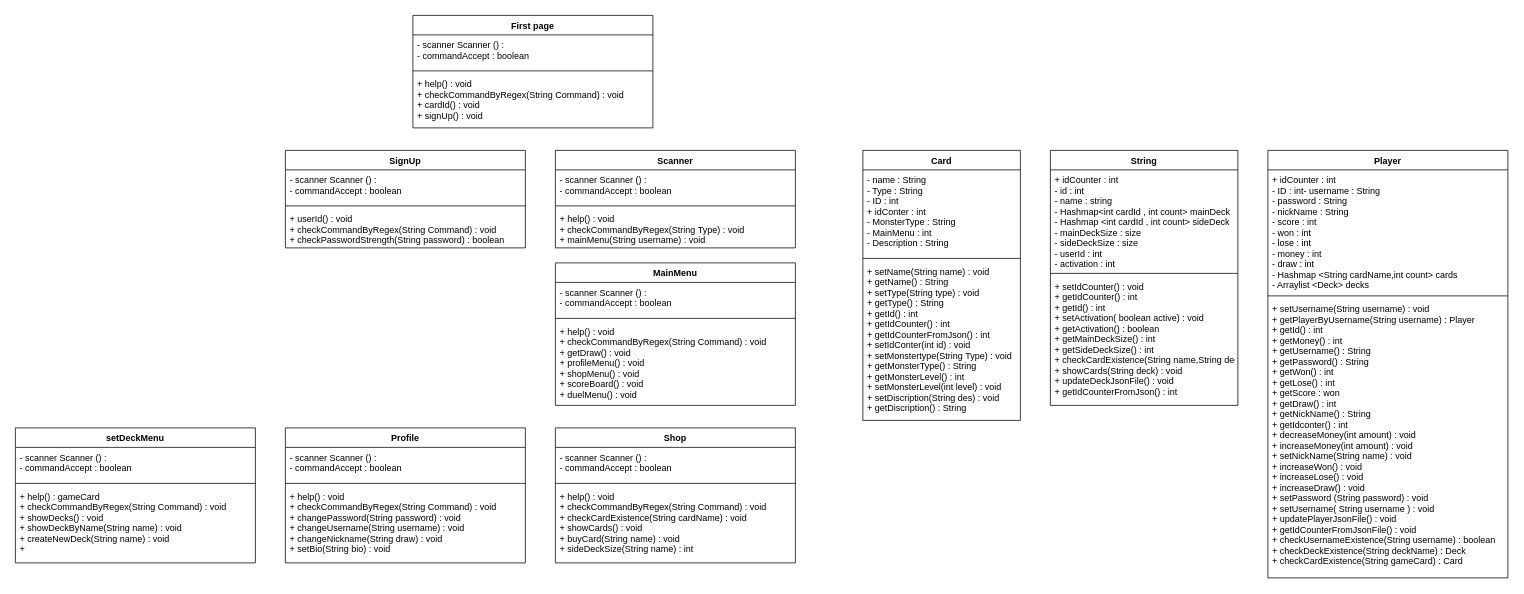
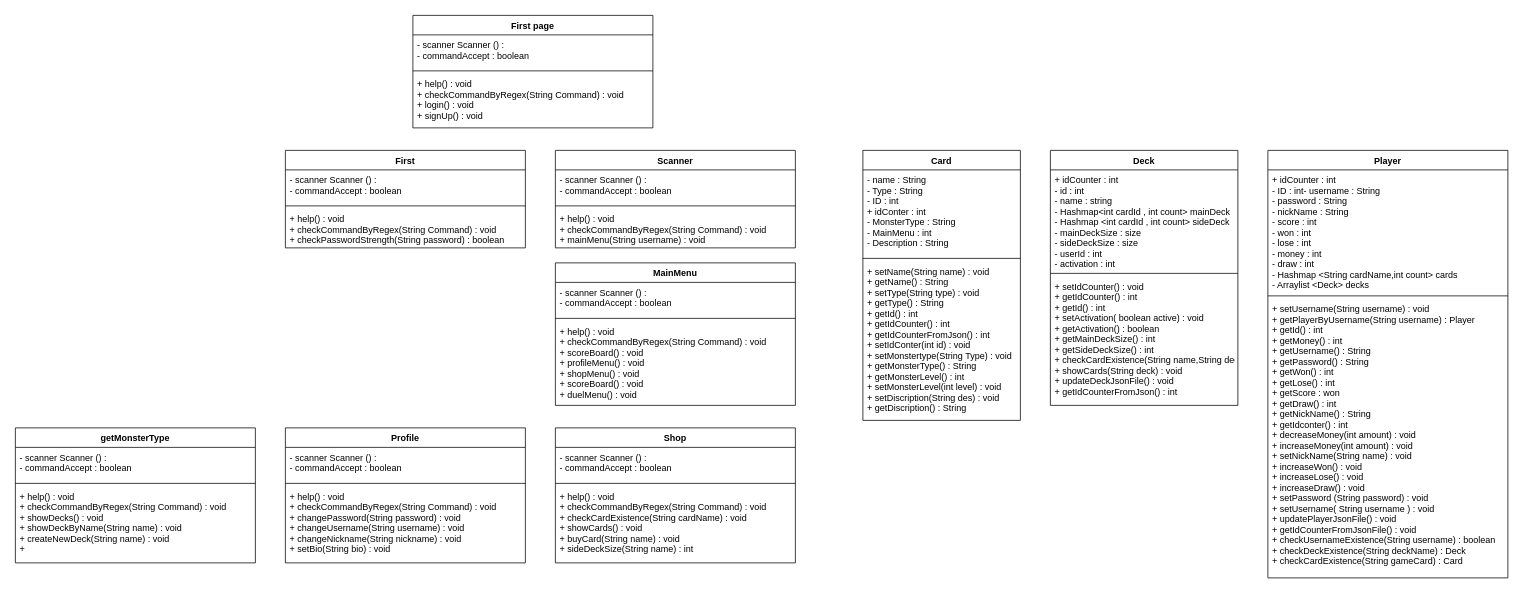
- <mxCell id="13" value="+ help() : void&#10;+ checkCommandByRegex(String Command) : void&#10;+ cardId() : void&#10;+ signUp() : void&#10; &#10;" style="text;strokeColor=none;fillColor=none;align=left;verticalAlign=top;spacingLeft=4;spacingRight=4;overflow=hidden;rotatable=0;points=[[0,0.5],[1,0.5]];portConstraint=eastwest;" parent="10" vertex="1"><mxGeometry y="78" width="320" height="72" as="geometry" /></mxCell>
+ <mxCell id="13" value="+ help() : void&#10;+ checkCommandByRegex(String Command) : void&#10;+ login() : void&#10;+ signUp() : void&#10; &#10;" style="text;strokeColor=none;fillColor=none;align=left;verticalAlign=top;spacingLeft=4;spacingRight=4;overflow=hidden;rotatable=0;points=[[0,0.5],[1,0.5]];portConstraint=eastwest;" parent="10" vertex="1"><mxGeometry y="78" width="320" height="72" as="geometry" /></mxCell>
- <mxCell id="22" value="SignUp" style="swimlane;fontStyle=1;align=center;verticalAlign=top;childLayout=stackLayout;horizontal=1;startSize=26;horizontalStack=0;resizeParent=1;resizeParentMax=0;resizeLast=0;collapsible=1;marginBottom=0;" vertex="1" parent="1"><mxGeometry x="380" y="200" width="320" height="130" as="geometry" /></mxCell>
+ <mxCell id="22" value="First" style="swimlane;fontStyle=1;align=center;verticalAlign=top;childLayout=stackLayout;horizontal=1;startSize=26;horizontalStack=0;resizeParent=1;resizeParentMax=0;resizeLast=0;collapsible=1;marginBottom=0;" vertex="1" parent="1"><mxGeometry x="380" y="200" width="320" height="130" as="geometry" /></mxCell>
- <mxCell id="2" value="String&#10;" style="swimlane;fontStyle=1;align=center;verticalAlign=top;childLayout=stackLayout;horizontal=1;startSize=26;horizontalStack=0;resizeParent=1;resizeParentMax=0;resizeLast=0;collapsible=1;marginBottom=0;" parent="1" vertex="1"><mxGeometry x="1400" y="200" width="250" height="340" as="geometry" /></mxCell>
+ <mxCell id="2" value="Deck&#10;" style="swimlane;fontStyle=1;align=center;verticalAlign=top;childLayout=stackLayout;horizontal=1;startSize=26;horizontalStack=0;resizeParent=1;resizeParentMax=0;resizeLast=0;collapsible=1;marginBottom=0;" parent="1" vertex="1"><mxGeometry x="1400" y="200" width="250" height="340" as="geometry" /></mxCell>
- <mxCell id="25" value="+ userId() : void&#10;+ checkCommandByRegex(String Command) : void&#10;+ checkPasswordStrength(String password) : boolean&#10;" style="text;strokeColor=none;fillColor=none;align=left;verticalAlign=top;spacingLeft=4;spacingRight=4;overflow=hidden;rotatable=0;points=[[0,0.5],[1,0.5]];portConstraint=eastwest;" vertex="1" parent="22"><mxGeometry y="78" width="320" height="52" as="geometry" /></mxCell>
+ <mxCell id="25" value="+ help() : void&#10;+ checkCommandByRegex(String Command) : void&#10;+ checkPasswordStrength(String password) : boolean&#10;" style="text;strokeColor=none;fillColor=none;align=left;verticalAlign=top;spacingLeft=4;spacingRight=4;overflow=hidden;rotatable=0;points=[[0,0.5],[1,0.5]];portConstraint=eastwest;" vertex="1" parent="22"><mxGeometry y="78" width="320" height="52" as="geometry" /></mxCell>
- <mxCell id="29" value="+ help() : void&#10;+ checkCommandByRegex(String Type) : void&#10;+ mainMenu(String username) : void&#10; &#10;" style="text;strokeColor=none;fillColor=none;align=left;verticalAlign=top;spacingLeft=4;spacingRight=4;overflow=hidden;rotatable=0;points=[[0,0.5],[1,0.5]];portConstraint=eastwest;" vertex="1" parent="26"><mxGeometry y="78" width="320" height="52" as="geometry" /></mxCell>
+ <mxCell id="29" value="+ help() : void&#10;+ checkCommandByRegex(String Command) : void&#10;+ mainMenu(String username) : void&#10; &#10;" style="text;strokeColor=none;fillColor=none;align=left;verticalAlign=top;spacingLeft=4;spacingRight=4;overflow=hidden;rotatable=0;points=[[0,0.5],[1,0.5]];portConstraint=eastwest;" vertex="1" parent="26"><mxGeometry y="78" width="320" height="52" as="geometry" /></mxCell>
- <mxCell id="37" value="+ help() : void&#10;+ checkCommandByRegex(String Command) : void&#10;+ getDraw() : void&#10;+ profileMenu() : void&#10;+ shopMenu() : void&#10;+ scoreBoard() : void&#10;+ duelMenu() : void&#10; &#10;" style="text;strokeColor=none;fillColor=none;align=left;verticalAlign=top;spacingLeft=4;spacingRight=4;overflow=hidden;rotatable=0;points=[[0,0.5],[1,0.5]];portConstraint=eastwest;" vertex="1" parent="34"><mxGeometry y="78" width="320" height="112" as="geometry" /></mxCell>
+ <mxCell id="37" value="+ help() : void&#10;+ checkCommandByRegex(String Command) : void&#10;+ scoreBoard() : void&#10;+ profileMenu() : void&#10;+ shopMenu() : void&#10;+ scoreBoard() : void&#10;+ duelMenu() : void&#10; &#10;" style="text;strokeColor=none;fillColor=none;align=left;verticalAlign=top;spacingLeft=4;spacingRight=4;overflow=hidden;rotatable=0;points=[[0,0.5],[1,0.5]];portConstraint=eastwest;" vertex="1" parent="34"><mxGeometry y="78" width="320" height="112" as="geometry" /></mxCell>
- <mxCell id="38" value="setDeckMenu" style="swimlane;fontStyle=1;align=center;verticalAlign=top;childLayout=stackLayout;horizontal=1;startSize=26;horizontalStack=0;resizeParent=1;resizeParentMax=0;resizeLast=0;collapsible=1;marginBottom=0;" vertex="1" parent="1"><mxGeometry x="20" y="570" width="320" height="180" as="geometry" /></mxCell>
+ <mxCell id="38" value="getMonsterType" style="swimlane;fontStyle=1;align=center;verticalAlign=top;childLayout=stackLayout;horizontal=1;startSize=26;horizontalStack=0;resizeParent=1;resizeParentMax=0;resizeLast=0;collapsible=1;marginBottom=0;" vertex="1" parent="1"><mxGeometry x="20" y="570" width="320" height="180" as="geometry" /></mxCell>
- <mxCell id="41" value="+ help() : gameCard&#10;+ checkCommandByRegex(String Command) : void&#10;+ showDecks() : void&#10;+ showDeckByName(String name) : void&#10;+ createNewDeck(String name) : void&#10;+ &#10; &#10;" style="text;strokeColor=none;fillColor=none;align=left;verticalAlign=top;spacingLeft=4;spacingRight=4;overflow=hidden;rotatable=0;points=[[0,0.5],[1,0.5]];portConstraint=eastwest;" vertex="1" parent="38"><mxGeometry y="78" width="320" height="102" as="geometry" /></mxCell>
+ <mxCell id="41" value="+ help() : void&#10;+ checkCommandByRegex(String Command) : void&#10;+ showDecks() : void&#10;+ showDeckByName(String name) : void&#10;+ createNewDeck(String name) : void&#10;+ &#10; &#10;" style="text;strokeColor=none;fillColor=none;align=left;verticalAlign=top;spacingLeft=4;spacingRight=4;overflow=hidden;rotatable=0;points=[[0,0.5],[1,0.5]];portConstraint=eastwest;" vertex="1" parent="38"><mxGeometry y="78" width="320" height="102" as="geometry" /></mxCell>
- <mxCell id="33" value="+ help() : void&#10;+ checkCommandByRegex(String Command) : void&#10;+ changePassword(String password) : void&#10;+ changeUsername(String username) : void&#10;+ changeNickname(String draw) : void&#10;+ setBio(String bio) : void&#10; &#10;" style="text;strokeColor=none;fillColor=none;align=left;verticalAlign=top;spacingLeft=4;spacingRight=4;overflow=hidden;rotatable=0;points=[[0,0.5],[1,0.5]];portConstraint=eastwest;" vertex="1" parent="30"><mxGeometry y="78" width="320" height="102" as="geometry" /></mxCell>
+ <mxCell id="33" value="+ help() : void&#10;+ checkCommandByRegex(String Command) : void&#10;+ changePassword(String password) : void&#10;+ changeUsername(String username) : void&#10;+ changeNickname(String nickname) : void&#10;+ setBio(String bio) : void&#10; &#10;" style="text;strokeColor=none;fillColor=none;align=left;verticalAlign=top;spacingLeft=4;spacingRight=4;overflow=hidden;rotatable=0;points=[[0,0.5],[1,0.5]];portConstraint=eastwest;" vertex="1" parent="30"><mxGeometry y="78" width="320" height="102" as="geometry" /></mxCell>
